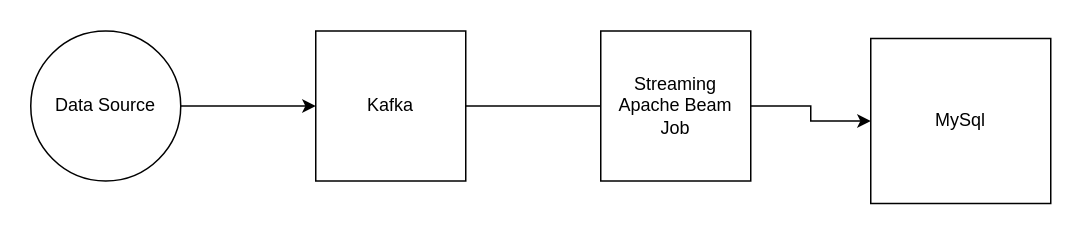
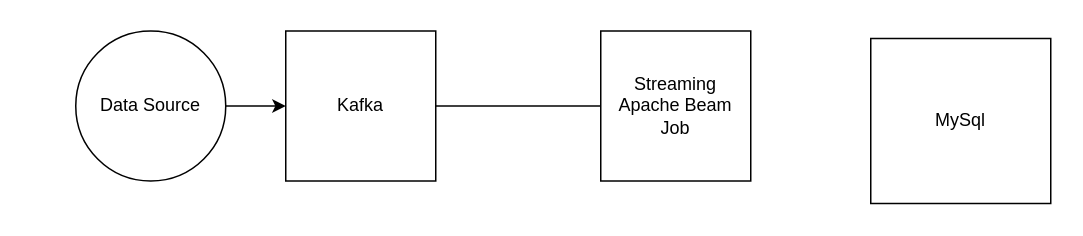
- <mxCell id="5" value="Data Source" style="ellipse;whiteSpace=wrap;html=1;aspect=fixed;" vertex="1" parent="1"><mxGeometry x="20" y="20" width="100" height="100" as="geometry" /></mxCell>
+ <mxCell id="5" value="Data Source" style="ellipse;whiteSpace=wrap;html=1;aspect=fixed;" vertex="1" parent="1"><mxGeometry x="50" y="20" width="100" height="100" as="geometry" /></mxCell>
- <mxCell id="3" value="Kafka" style="whiteSpace=wrap;html=1;aspect=fixed;" vertex="1" parent="1"><mxGeometry x="210" y="20" width="100" height="100" as="geometry" /></mxCell>
+ <mxCell id="3" value="Kafka" style="whiteSpace=wrap;html=1;aspect=fixed;" vertex="1" parent="1"><mxGeometry x="190" y="20" width="100" height="100" as="geometry" /></mxCell>
- <mxCell id="6" style="edgeStyle=orthogonalEdgeStyle;rounded=0;orthogonalLoop=1;jettySize=auto;html=1;exitX=1;exitY=0.5;exitDx=0;exitDy=0;" edge="1" parent="1" source="7" target="8"><mxGeometry relative="1" as="geometry"><mxPoint x="650" y="70" as="targetPoint" /></mxGeometry></mxCell>
